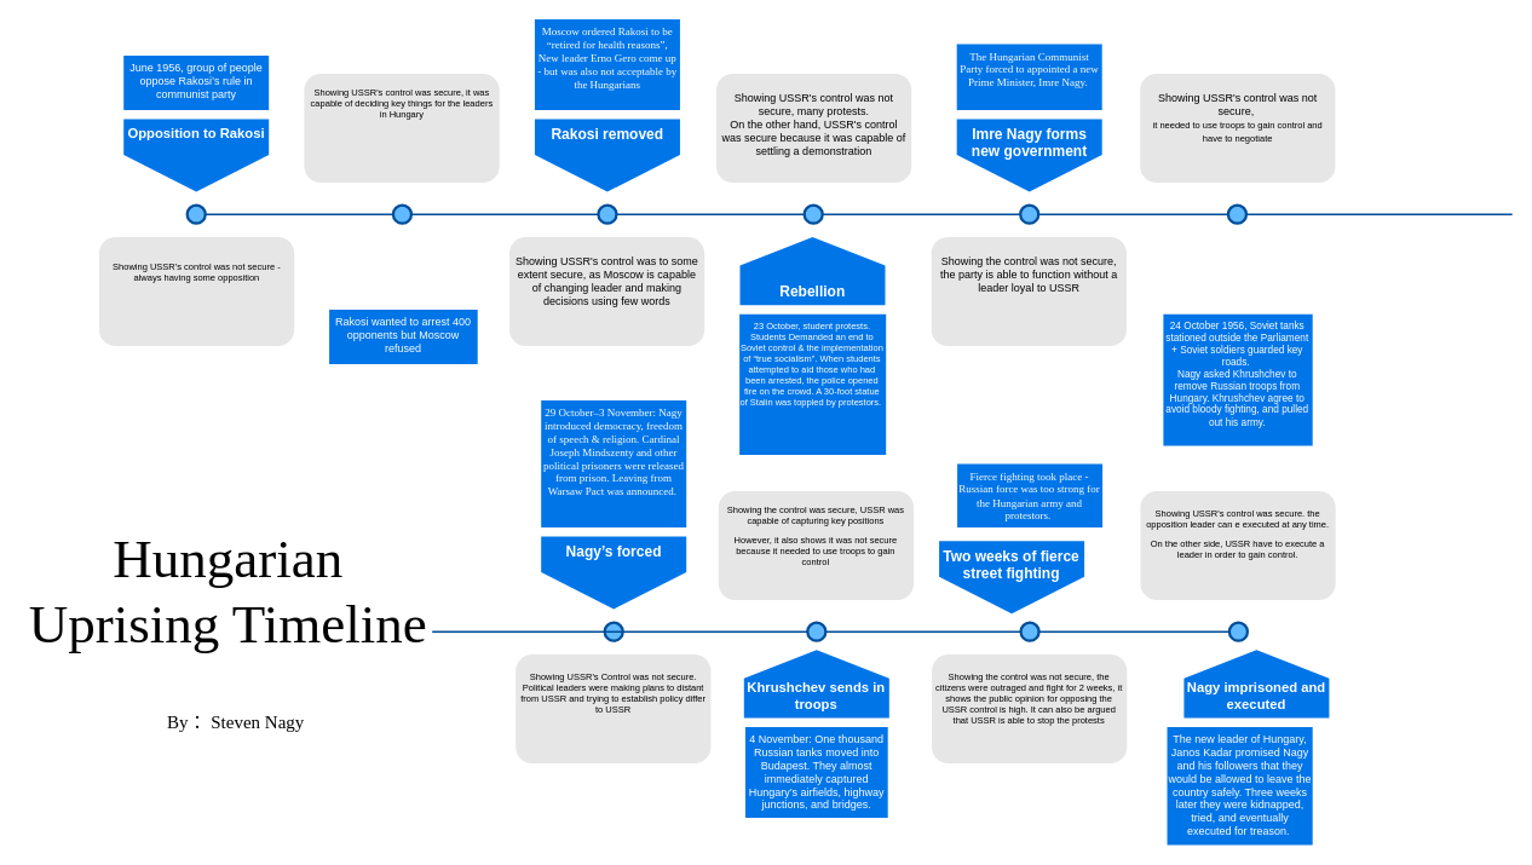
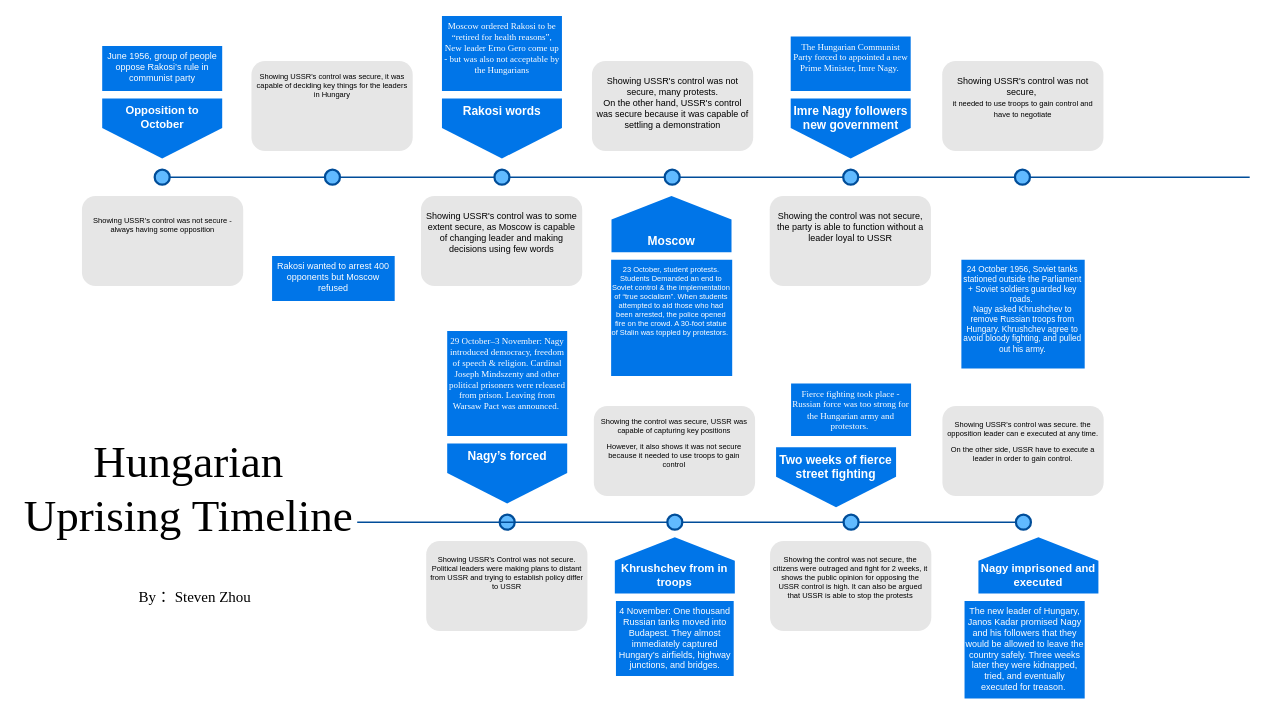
- <mxCell id="3" value="&lt;font style=&quot;font-size: 15px&quot;&gt;&lt;b&gt;Opposition to Rakosi&lt;/b&gt;&lt;/font&gt;" style="shape=offPageConnector;whiteSpace=wrap;html=1;fillColor=#0075E8;fontSize=15;fontColor=#FFFFFF;size=0.509;verticalAlign=top;strokeColor=none;" parent="1" vertex="1"><mxGeometry x="135.77" y="130.62" width="160" height="80" as="geometry" /></mxCell>
+ <mxCell id="3" value="&lt;font style=&quot;font-size: 15px&quot;&gt;&lt;b&gt;Opposition to October&lt;/b&gt;&lt;/font&gt;" style="shape=offPageConnector;whiteSpace=wrap;html=1;fillColor=#0075E8;fontSize=15;fontColor=#FFFFFF;size=0.509;verticalAlign=top;strokeColor=none;" parent="1" vertex="1"><mxGeometry x="135.77" y="130.62" width="160" height="80" as="geometry" /></mxCell>
- <mxCell id="16" value="&lt;font style=&quot;font-size: 16px&quot;&gt;&lt;b&gt;Rakosi removed&lt;/b&gt;&lt;/font&gt;" style="shape=offPageConnector;whiteSpace=wrap;html=1;fillColor=#0075E8;fontSize=15;fontColor=#FFFFFF;size=0.509;verticalAlign=top;strokeColor=none;" vertex="1" parent="1"><mxGeometry x="588.77" y="130.62" width="160" height="80" as="geometry" /></mxCell>
+ <mxCell id="16" value="&lt;font style=&quot;font-size: 16px&quot;&gt;&lt;b&gt;Rakosi words&lt;/b&gt;&lt;/font&gt;" style="shape=offPageConnector;whiteSpace=wrap;html=1;fillColor=#0075E8;fontSize=15;fontColor=#FFFFFF;size=0.509;verticalAlign=top;strokeColor=none;" vertex="1" parent="1"><mxGeometry x="588.77" y="130.62" width="160" height="80" as="geometry" /></mxCell>
- <mxCell id="22" value="&lt;span style=&quot;font-size: 16px&quot;&gt;&lt;b&gt;Imre Nagy forms new government&lt;/b&gt;&lt;/span&gt;" style="shape=offPageConnector;whiteSpace=wrap;html=1;fillColor=#0075E8;fontSize=15;fontColor=#FFFFFF;size=0.509;verticalAlign=top;strokeColor=none;" vertex="1" parent="1"><mxGeometry x="1053.77" y="130.62" width="160" height="80" as="geometry" /></mxCell>
+ <mxCell id="22" value="&lt;span style=&quot;font-size: 16px&quot;&gt;&lt;b&gt;Imre Nagy followers new government&lt;/b&gt;&lt;/span&gt;" style="shape=offPageConnector;whiteSpace=wrap;html=1;fillColor=#0075E8;fontSize=15;fontColor=#FFFFFF;size=0.509;verticalAlign=top;strokeColor=none;" vertex="1" parent="1"><mxGeometry x="1053.77" y="130.62" width="160" height="80" as="geometry" /></mxCell>
- <mxCell id="18" value="&lt;font style=&quot;font-size: 16px&quot;&gt;&lt;b&gt;Rebellion&lt;/b&gt;&lt;/font&gt;" style="shape=offPageConnector;whiteSpace=wrap;html=1;fillColor=#0075E8;fontSize=15;fontColor=#FFFFFF;size=0.418;flipV=1;verticalAlign=bottom;strokeColor=none;spacingBottom=4;" vertex="1" parent="1"><mxGeometry x="814.84" y="260.62" width="160" height="75" as="geometry" /></mxCell>
+ <mxCell id="18" value="&lt;font style=&quot;font-size: 16px&quot;&gt;&lt;b&gt;Moscow&lt;/b&gt;&lt;/font&gt;" style="shape=offPageConnector;whiteSpace=wrap;html=1;fillColor=#0075E8;fontSize=15;fontColor=#FFFFFF;size=0.418;flipV=1;verticalAlign=bottom;strokeColor=none;spacingBottom=4;" vertex="1" parent="1"><mxGeometry x="814.84" y="260.62" width="160" height="75" as="geometry" /></mxCell>
- <mxCell id="32" value="&lt;b&gt;Khrushchev sends in troops&lt;/b&gt;" style="shape=offPageConnector;whiteSpace=wrap;html=1;fillColor=#0075E8;fontSize=15;fontColor=#FFFFFF;size=0.418;flipV=1;verticalAlign=bottom;strokeColor=none;spacingBottom=4;" vertex="1" parent="1"><mxGeometry x="819.27" y="715.62" width="160" height="75" as="geometry" /></mxCell>
+ <mxCell id="32" value="&lt;b&gt;Khrushchev from in troops&lt;/b&gt;" style="shape=offPageConnector;whiteSpace=wrap;html=1;fillColor=#0075E8;fontSize=15;fontColor=#FFFFFF;size=0.418;flipV=1;verticalAlign=bottom;strokeColor=none;spacingBottom=4;" vertex="1" parent="1"><mxGeometry x="819.27" y="715.62" width="160" height="75" as="geometry" /></mxCell>
- <mxCell id="13" value="&lt;font style=&quot;font-size: 20px&quot;&gt;By： Steven Nagy&lt;/font&gt;" style="text;html=1;strokeColor=none;fillColor=none;align=center;verticalAlign=middle;whiteSpace=wrap;rounded=0;fontFamily=Georgia;fontSize=60;" vertex="1" parent="1"><mxGeometry x="165.77" y="770.62" width="187" height="20" as="geometry" /></mxCell>
+ <mxCell id="13" value="&lt;font style=&quot;font-size: 20px&quot;&gt;By： Steven Zhou&lt;/font&gt;" style="text;html=1;strokeColor=none;fillColor=none;align=center;verticalAlign=middle;whiteSpace=wrap;rounded=0;fontFamily=Georgia;fontSize=60;" vertex="1" parent="1"><mxGeometry x="165.77" y="770.62" width="187" height="20" as="geometry" /></mxCell>
